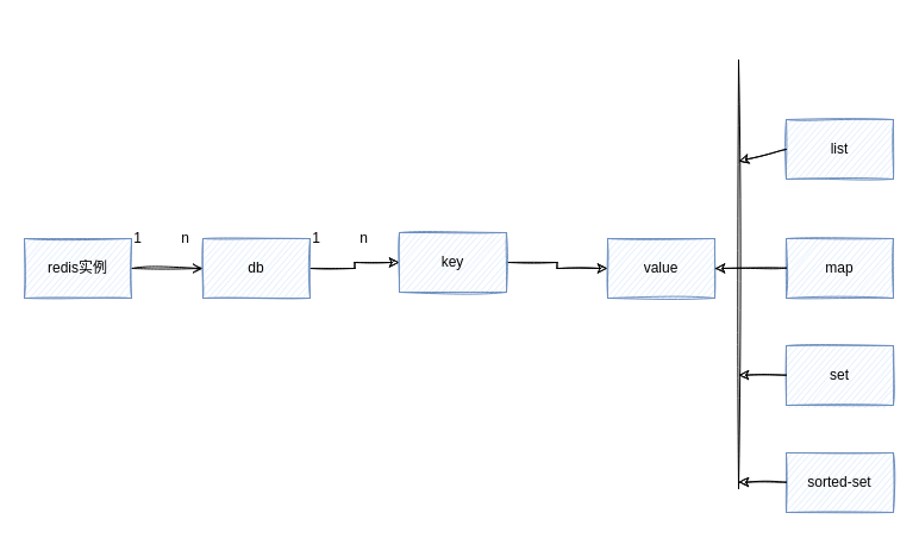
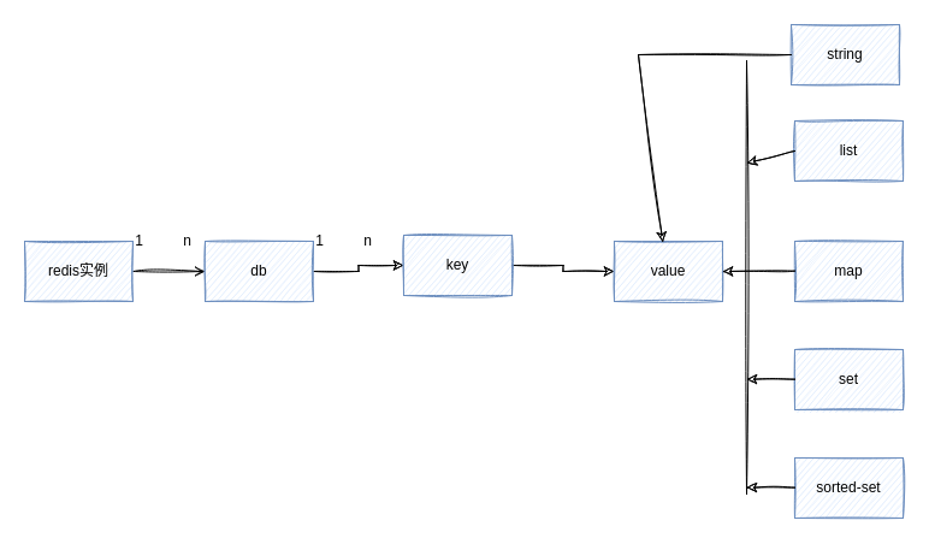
+ <mxCell id="16" value="string" style="rounded=0;whiteSpace=wrap;html=1;sketch=1;fillColor=#dae8fc;strokeColor=#6c8ebf;" vertex="1" parent="1"><mxGeometry x="657" y="20" width="90" height="50" as="geometry" /></mxCell>
+ <mxCell id="19" value="" style="endArrow=classic;html=1;rounded=0;exitX=0;exitY=0.5;exitDx=0;exitDy=0;entryX=0.448;entryY=0.016;entryDx=0;entryDy=0;entryPerimeter=0;sketch=1;" edge="1" parent="1" source="16" target="12"><mxGeometry width="50" height="50" relative="1" as="geometry"><mxPoint x="620" y="45" as="sourcePoint" /><mxPoint x="510" y="45" as="targetPoint" /><Array as="points"><mxPoint x="530" y="45" /></Array></mxGeometry></mxCell>
